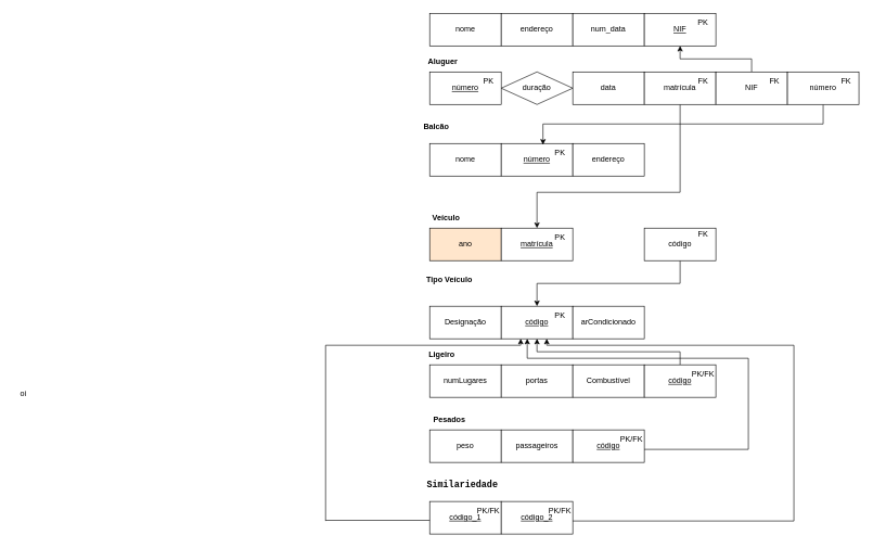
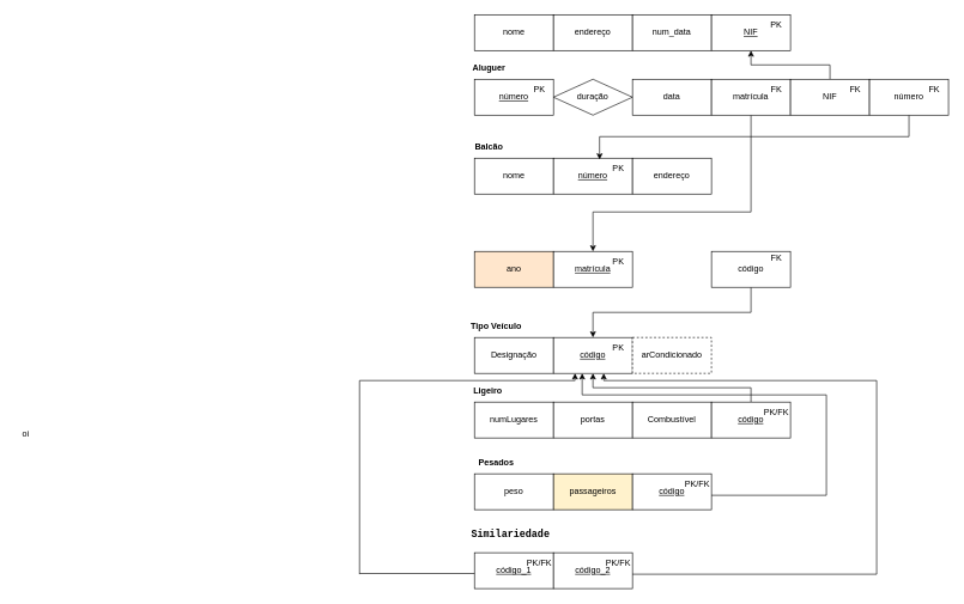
- <mxCell id="10" value="&lt;b&gt;Balcão&lt;/b&gt;" style="text;html=1;align=center;verticalAlign=middle;resizable=0;points=[];autosize=1;strokeColor=none;fillColor=none;" parent="1" vertex="1"><mxGeometry x="640" y="180" width="60" height="30" as="geometry" /></mxCell>
+ <mxCell id="10" value="&lt;b&gt;Balcão&lt;/b&gt;" style="text;html=1;align=center;verticalAlign=middle;resizable=0;points=[];autosize=1;strokeColor=none;fillColor=none;" parent="1" vertex="1"><mxGeometry x="650" y="190" width="60" height="30" as="geometry" /></mxCell>
- <mxCell id="14" value="&lt;b&gt;Veículo&lt;/b&gt;" style="text;html=1;align=center;verticalAlign=middle;resizable=0;points=[];autosize=1;strokeColor=none;fillColor=none;" parent="1" vertex="1"><mxGeometry x="650" y="320" width="70" height="30" as="geometry" /></mxCell>
- <mxCell id="17" value="&lt;b&gt;Tipo Veículo&lt;/b&gt;" style="text;html=1;align=center;verticalAlign=middle;resizable=0;points=[];autosize=1;strokeColor=none;fillColor=none;" parent="1" vertex="1"><mxGeometry x="645" y="415" width="90" height="30" as="geometry" /></mxCell>
+ <mxCell id="17" value="&lt;b&gt;Tipo Veículo&lt;/b&gt;" style="text;html=1;align=center;verticalAlign=middle;resizable=0;points=[];autosize=1;strokeColor=none;fillColor=none;" parent="1" vertex="1"><mxGeometry x="645" y="440" width="90" height="30" as="geometry" /></mxCell>
- <mxCell id="20" value="arCondicionado" style="html=1;whiteSpace=wrap;" parent="1" vertex="1"><mxGeometry x="880" y="470" width="110" height="50" as="geometry" /></mxCell>
+ <mxCell id="20" value="arCondicionado" style="html=1;whiteSpace=wrap;dashed=1;" parent="1" vertex="1"><mxGeometry x="880" y="470" width="110" height="50" as="geometry" /></mxCell>
- <mxCell id="27" value="passageiros" style="html=1;whiteSpace=wrap;" parent="1" vertex="1"><mxGeometry x="770" y="660" width="110" height="50" as="geometry" /></mxCell>
+ <mxCell id="27" value="passageiros" style="html=1;whiteSpace=wrap;fillColor=#fff2cc;" parent="1" vertex="1"><mxGeometry x="770" y="660" width="110" height="50" as="geometry" /></mxCell>
